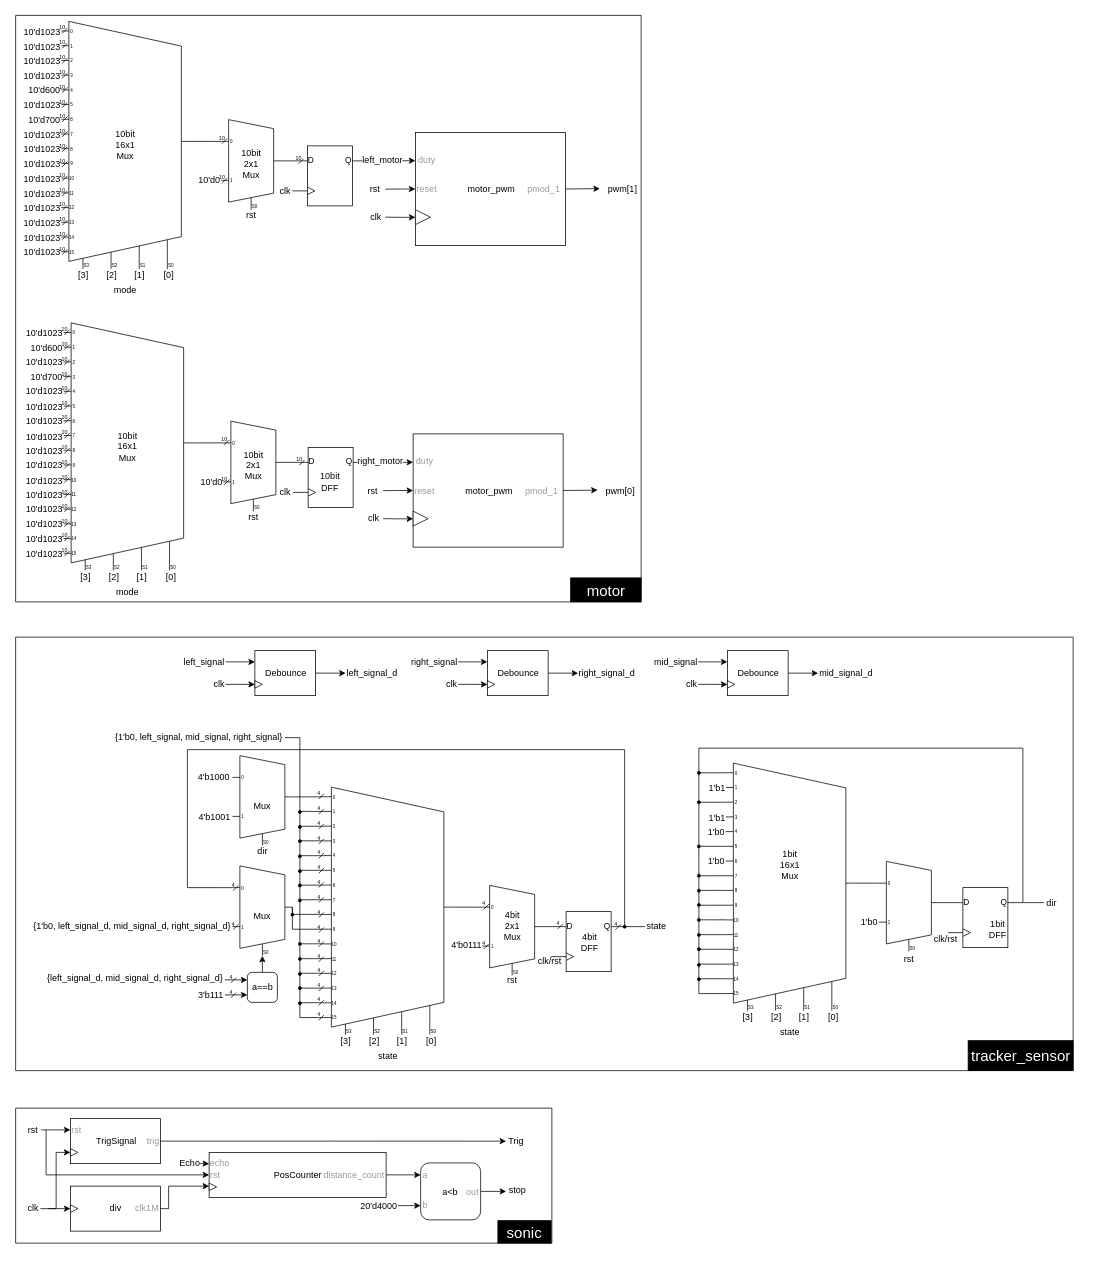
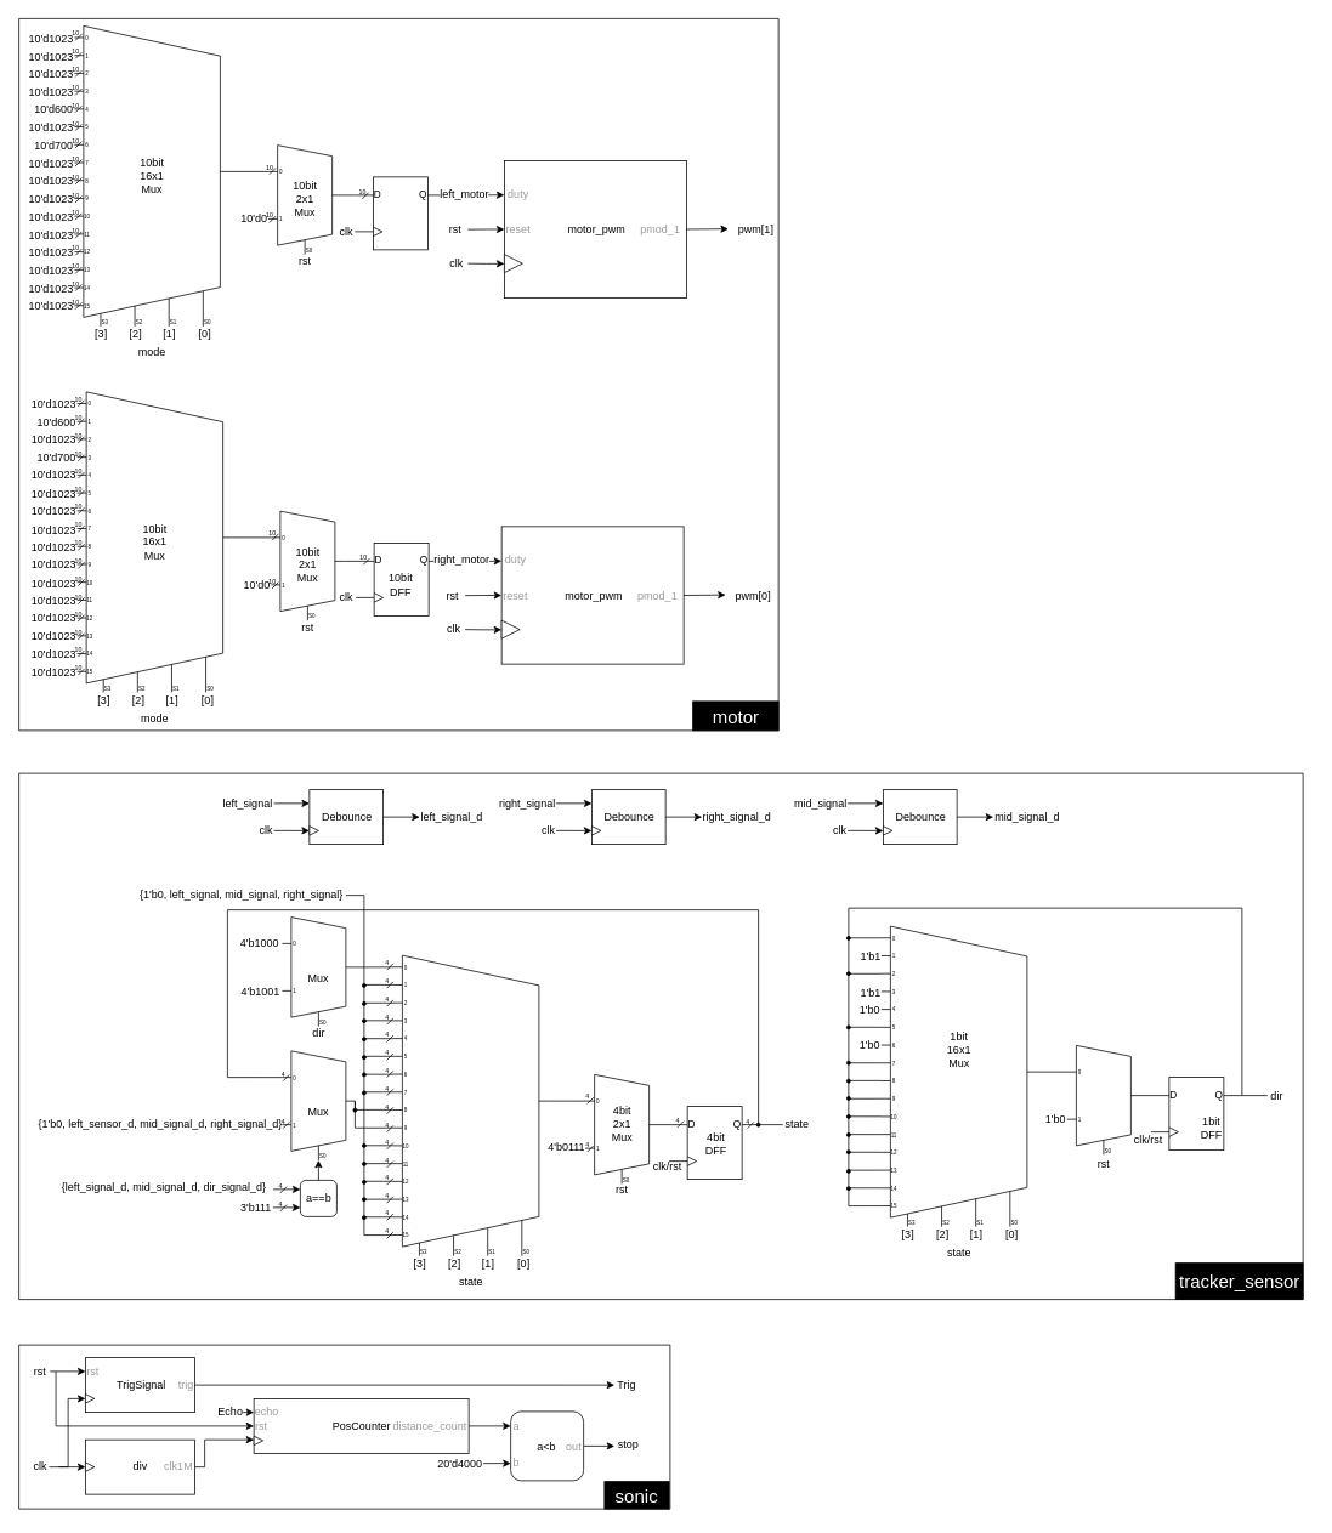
- <mxCell id="241" value="{1'b0, left_signal_d, mid_signal_d, right_signal_d}" style="text;html=1;align=center;verticalAlign=middle;resizable=0;points=[];autosize=1;strokeColor=none;fillColor=none;fontFamily=Helvetica;fontSize=12;fontColor=default;" vertex="1" parent="1"><mxGeometry x="30" y="1219" width="290" height="30" as="geometry" /></mxCell>
+ <mxCell id="241" value="{1'b0, left_sensor_d, mid_signal_d, right_signal_d}" style="text;html=1;align=center;verticalAlign=middle;resizable=0;points=[];autosize=1;strokeColor=none;fillColor=none;fontFamily=Helvetica;fontSize=12;fontColor=default;" vertex="1" parent="1"><mxGeometry x="30" y="1219" width="290" height="30" as="geometry" /></mxCell>
- <mxCell id="239" value="{left_signal_d, mid_signal_d, right_signal_d}" style="text;html=1;align=center;verticalAlign=middle;resizable=0;points=[];autosize=1;strokeColor=none;fillColor=none;fontFamily=Helvetica;fontSize=12;fontColor=default;" vertex="1" parent="1"><mxGeometry x="49" y="1289" width="260" height="30" as="geometry" /></mxCell>
+ <mxCell id="239" value="{left_signal_d, mid_signal_d, dir_signal_d}" style="text;html=1;align=center;verticalAlign=middle;resizable=0;points=[];autosize=1;strokeColor=none;fillColor=none;fontFamily=Helvetica;fontSize=12;fontColor=default;" vertex="1" parent="1"><mxGeometry x="49" y="1289" width="260" height="30" as="geometry" /></mxCell>
